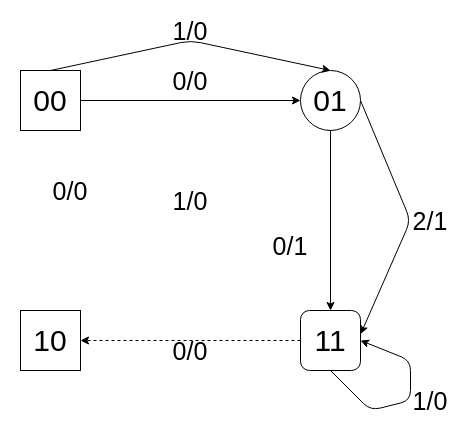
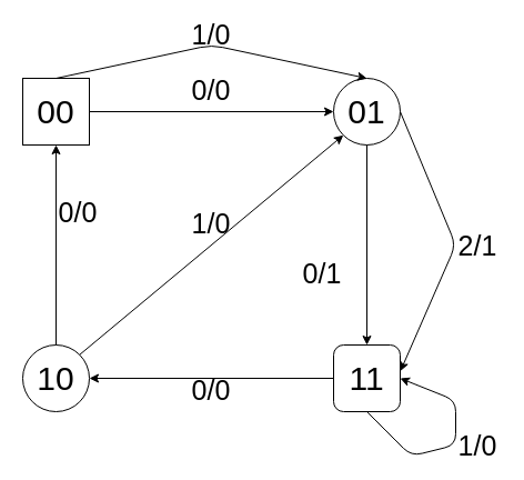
+ <mxCell id="20" value="" style="endArrow=classic;html=1;exitX=1;exitY=0;exitDx=0;exitDy=0;entryX=0;entryY=1;entryDx=0;entryDy=0;" edge="1" parent="1" source="4" target="3"><mxGeometry width="50" height="50" relative="1" as="geometry"><mxPoint x="190" y="290" as="sourcePoint" /><mxPoint x="240" y="240" as="targetPoint" /></mxGeometry></mxCell>
+ <mxCell id="18" value="" style="endArrow=classic;html=1;exitX=0.5;exitY=0;exitDx=0;exitDy=0;entryX=0.5;entryY=1;entryDx=0;entryDy=0;" edge="1" parent="1" source="4" target="2"><mxGeometry width="50" height="50" relative="1" as="geometry"><mxPoint x="-100" y="370" as="sourcePoint" /><mxPoint x="-50" y="320" as="targetPoint" /></mxGeometry></mxCell>
- <mxCell id="4" value="&lt;font style=&quot;font-size: 30px&quot;&gt;10&lt;/font&gt;" style="whiteSpace=wrap;html=1;aspect=fixed;rounded=0;" vertex="1" parent="1"><mxGeometry x="20" y="310" width="60" height="60" as="geometry" /></mxCell>
+ <mxCell id="4" value="&lt;font style=&quot;font-size: 30px&quot;&gt;10&lt;/font&gt;" style="ellipse;whiteSpace=wrap;html=1;aspect=fixed;" vertex="1" parent="1"><mxGeometry x="20" y="310" width="60" height="60" as="geometry" /></mxCell>
- <mxCell id="14" value="" style="endArrow=classic;html=1;exitX=0;exitY=0.5;exitDx=0;exitDy=0;entryX=1;entryY=0.5;entryDx=0;entryDy=0;dashed=1;" edge="1" parent="1" source="5" target="4"><mxGeometry width="50" height="50" relative="1" as="geometry"><mxPoint x="180" y="320" as="sourcePoint" /><mxPoint x="230" y="270" as="targetPoint" /></mxGeometry></mxCell>
+ <mxCell id="14" value="" style="endArrow=classic;html=1;exitX=0;exitY=0.5;exitDx=0;exitDy=0;entryX=1;entryY=0.5;entryDx=0;entryDy=0;" edge="1" parent="1" source="5" target="4"><mxGeometry width="50" height="50" relative="1" as="geometry"><mxPoint x="180" y="320" as="sourcePoint" /><mxPoint x="230" y="270" as="targetPoint" /></mxGeometry></mxCell>
